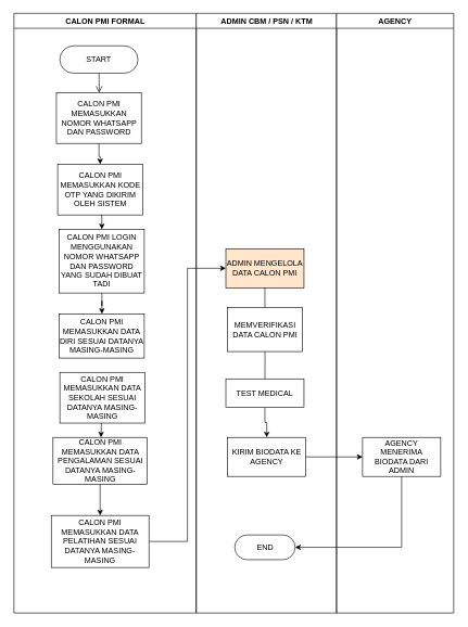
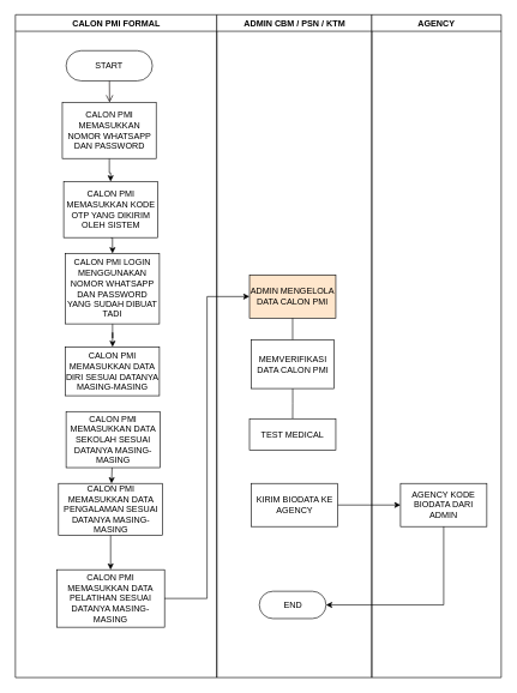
- <mxCell id="22" value="" style="edgeStyle=orthogonalEdgeStyle;rounded=0;orthogonalLoop=1;jettySize=auto;html=1;" edge="1" parent="17" source="23" target="24"><mxGeometry relative="1" as="geometry" /></mxCell>
- <mxCell id="27" value="AGENCY MENERIMA BIODATA DARI ADMIN" style="rounded=0;whiteSpace=wrap;html=1;" vertex="1" parent="26"><mxGeometry x="40" y="652" width="120" height="60" as="geometry" /></mxCell>
+ <mxCell id="27" value="AGENCY KODE BIODATA DARI ADMIN" style="rounded=0;whiteSpace=wrap;html=1;" vertex="1" parent="26"><mxGeometry x="40" y="652" width="120" height="60" as="geometry" /></mxCell>
